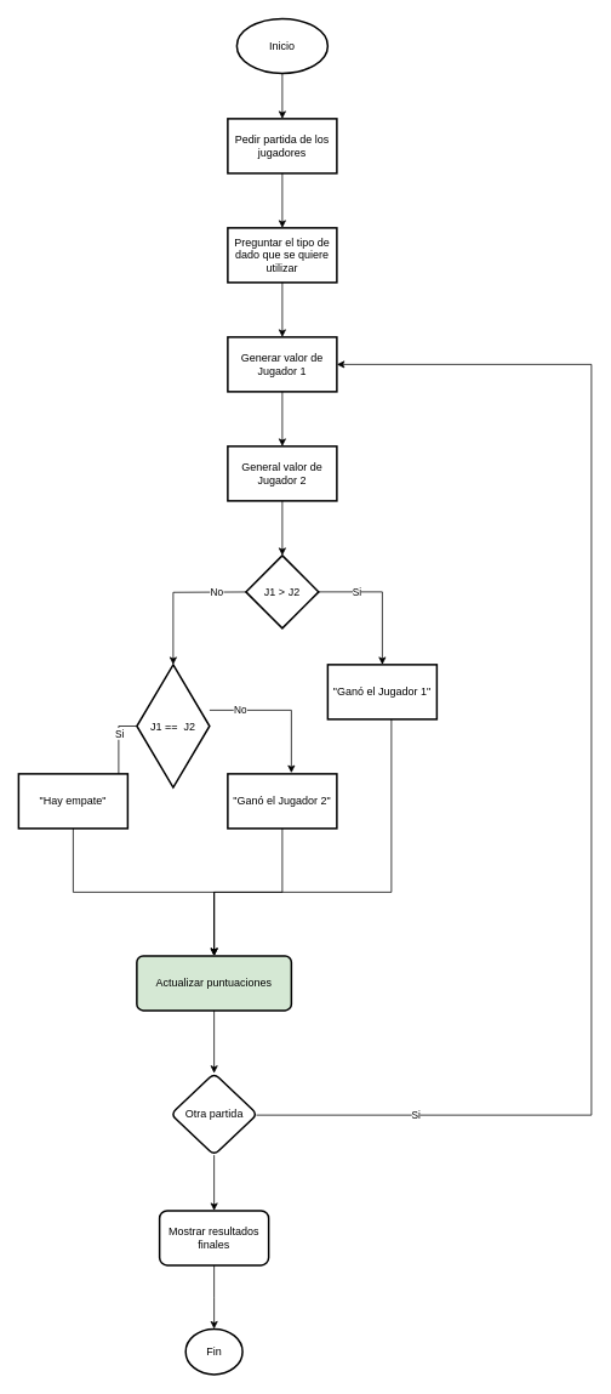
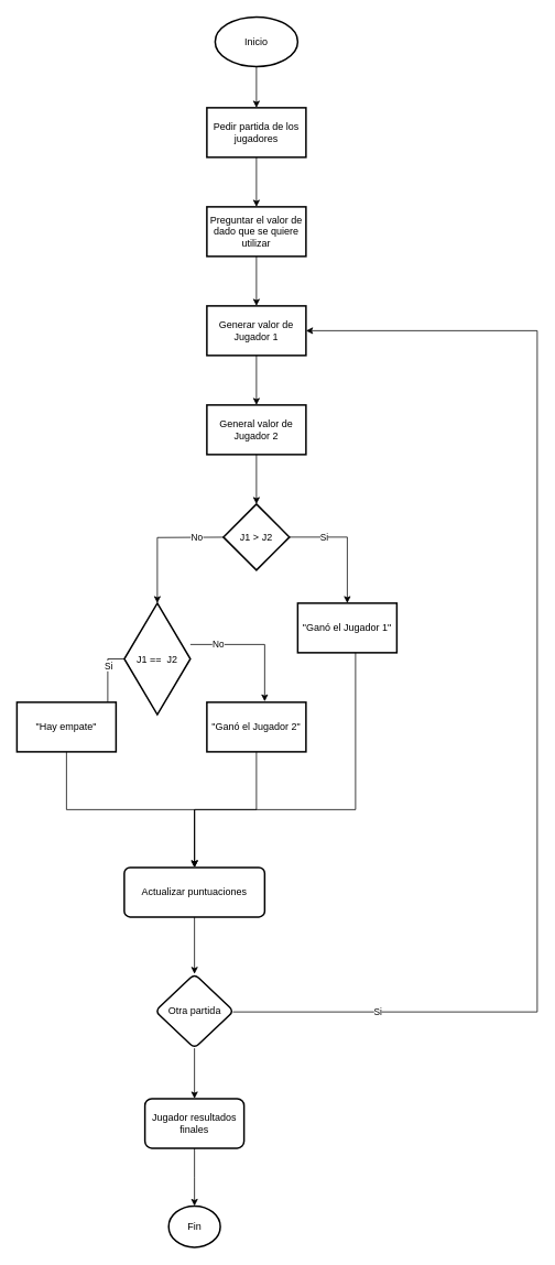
- <mxCell id="7" value="Preguntar el tipo de dado que se quiere utilizar" style="whiteSpace=wrap;html=1;strokeWidth=2;" parent="1" vertex="1"><mxGeometry x="250" y="250" width="120" height="60" as="geometry" /></mxCell>
+ <mxCell id="7" value="Preguntar el valor de dado que se quiere utilizar" style="whiteSpace=wrap;html=1;strokeWidth=2;" parent="1" vertex="1"><mxGeometry x="250" y="250" width="120" height="60" as="geometry" /></mxCell>
- <mxCell id="29" value="Actualizar puntuaciones" style="rounded=1;whiteSpace=wrap;html=1;absoluteArcSize=1;arcSize=14;strokeWidth=2;fillColor=#d5e8d4;" parent="1" vertex="1"><mxGeometry x="150" y="1050" width="170" height="60" as="geometry" /></mxCell>
+ <mxCell id="29" value="Actualizar puntuaciones" style="rounded=1;whiteSpace=wrap;html=1;absoluteArcSize=1;arcSize=14;strokeWidth=2;" parent="1" vertex="1"><mxGeometry x="150" y="1050" width="170" height="60" as="geometry" /></mxCell>
- <mxCell id="35" value="Mostrar resultados finales" style="whiteSpace=wrap;html=1;rounded=1;arcSize=14;strokeWidth=2;" parent="1" vertex="1"><mxGeometry x="175" y="1330" width="120" height="60" as="geometry" /></mxCell>
+ <mxCell id="35" value="Jugador resultados finales" style="whiteSpace=wrap;html=1;rounded=1;arcSize=14;strokeWidth=2;" parent="1" vertex="1"><mxGeometry x="175" y="1330" width="120" height="60" as="geometry" /></mxCell>
